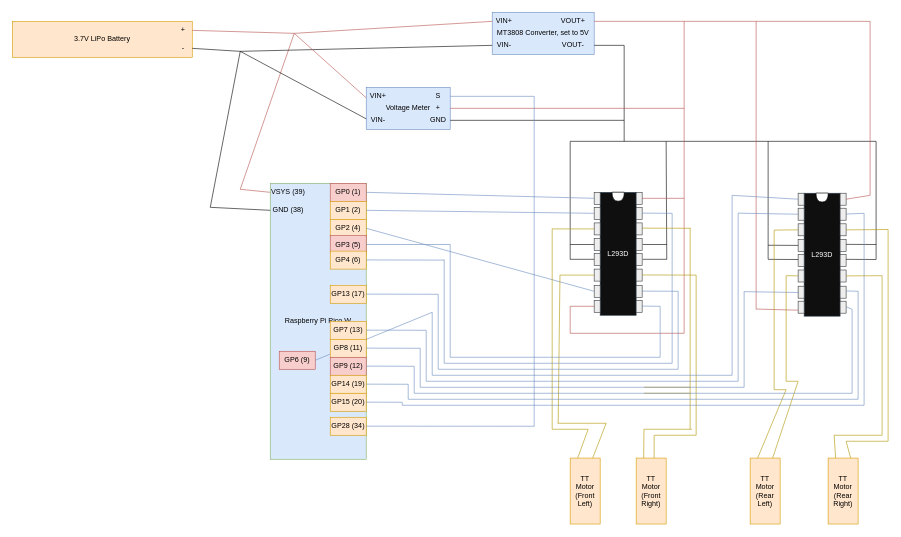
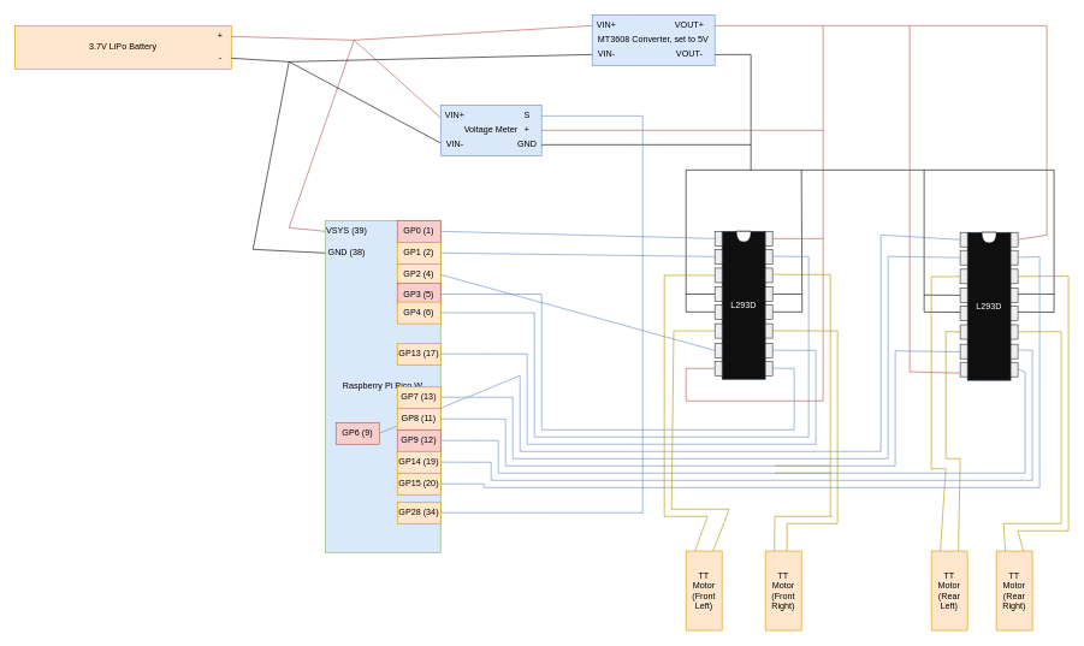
- <mxCell id="5" value="MT3808 Converter, set to 5V" style="rounded=0;whiteSpace=wrap;html=1;fillColor=#dae8fc;strokeColor=#6c8ebf;" parent="1" vertex="1"><mxGeometry x="820" y="20" width="170" height="70" as="geometry" /></mxCell>
+ <mxCell id="5" value="MT3608 Converter, set to 5V" style="rounded=0;whiteSpace=wrap;html=1;fillColor=#dae8fc;strokeColor=#6c8ebf;" parent="1" vertex="1"><mxGeometry x="820" y="20" width="170" height="70" as="geometry" /></mxCell>
- <mxCell id="139" value="TT Motor (Rear Left)" style="rounded=0;whiteSpace=wrap;html=1;fillColor=#ffe6cc;strokeColor=#d79b00;" parent="1" vertex="1"><mxGeometry x="1250" y="763" width="50" height="110" as="geometry" /></mxCell>
+ <mxCell id="139" value="TT Motor (Rear Left)" style="rounded=0;whiteSpace=wrap;html=1;fillColor=#ffe6cc;strokeColor=#d79b00;" parent="1" vertex="1"><mxGeometry x="1290" y="763" width="50" height="110" as="geometry" /></mxCell>
